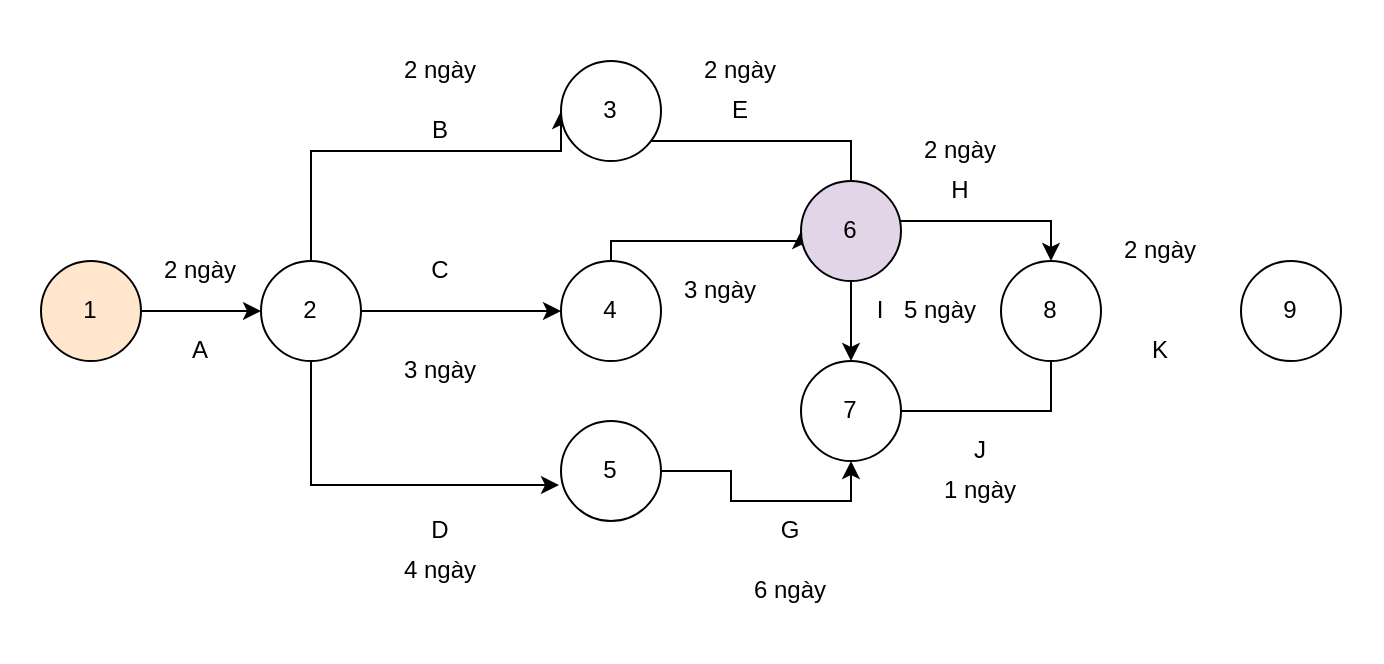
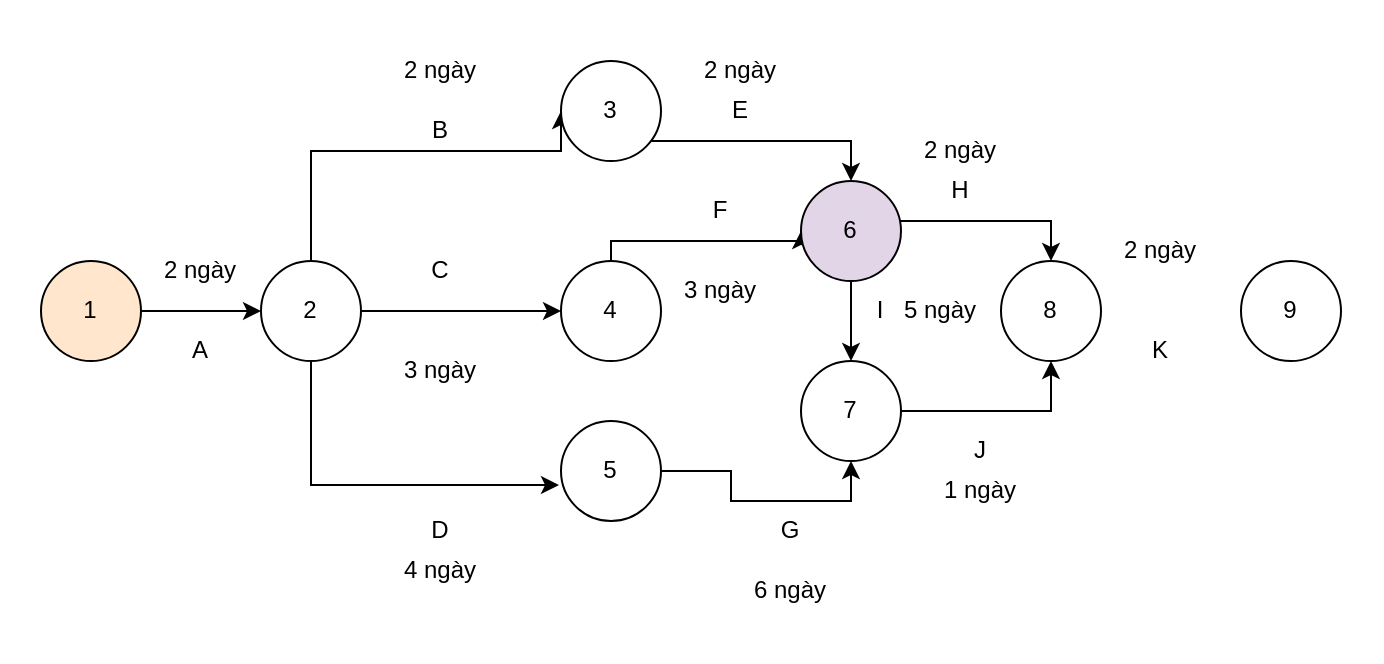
- <mxCell id="8" style="edgeStyle=orthogonalEdgeStyle;rounded=0;orthogonalLoop=1;jettySize=auto;html=1;entryX=0.5;entryY=0;entryDx=0;entryDy=0;endArrow=none;" edge="1" parent="1" source="9" target="16"><mxGeometry relative="1" as="geometry"><Array as="points"><mxPoint x="425" y="70" /></Array></mxGeometry></mxCell>
+ <mxCell id="8" style="edgeStyle=orthogonalEdgeStyle;rounded=0;orthogonalLoop=1;jettySize=auto;html=1;entryX=0.5;entryY=0;entryDx=0;entryDy=0;" edge="1" parent="1" source="9" target="16"><mxGeometry relative="1" as="geometry"><Array as="points"><mxPoint x="425" y="70" /></Array></mxGeometry></mxCell>
+ <mxCell id="37" value="F" style="text;html=1;strokeColor=none;fillColor=none;align=center;verticalAlign=middle;whiteSpace=wrap;rounded=0;" vertex="1" parent="1"><mxGeometry x="330" y="90" width="60" height="30" as="geometry" /></mxCell>
- <mxCell id="17" style="edgeStyle=orthogonalEdgeStyle;rounded=0;orthogonalLoop=1;jettySize=auto;html=1;entryX=0.5;entryY=1;entryDx=0;entryDy=0;endArrow=none;" edge="1" parent="1" source="18" target="19"><mxGeometry relative="1" as="geometry" /></mxCell>
+ <mxCell id="17" style="edgeStyle=orthogonalEdgeStyle;rounded=0;orthogonalLoop=1;jettySize=auto;html=1;entryX=0.5;entryY=1;entryDx=0;entryDy=0;" edge="1" parent="1" source="18" target="19"><mxGeometry relative="1" as="geometry" /></mxCell>
